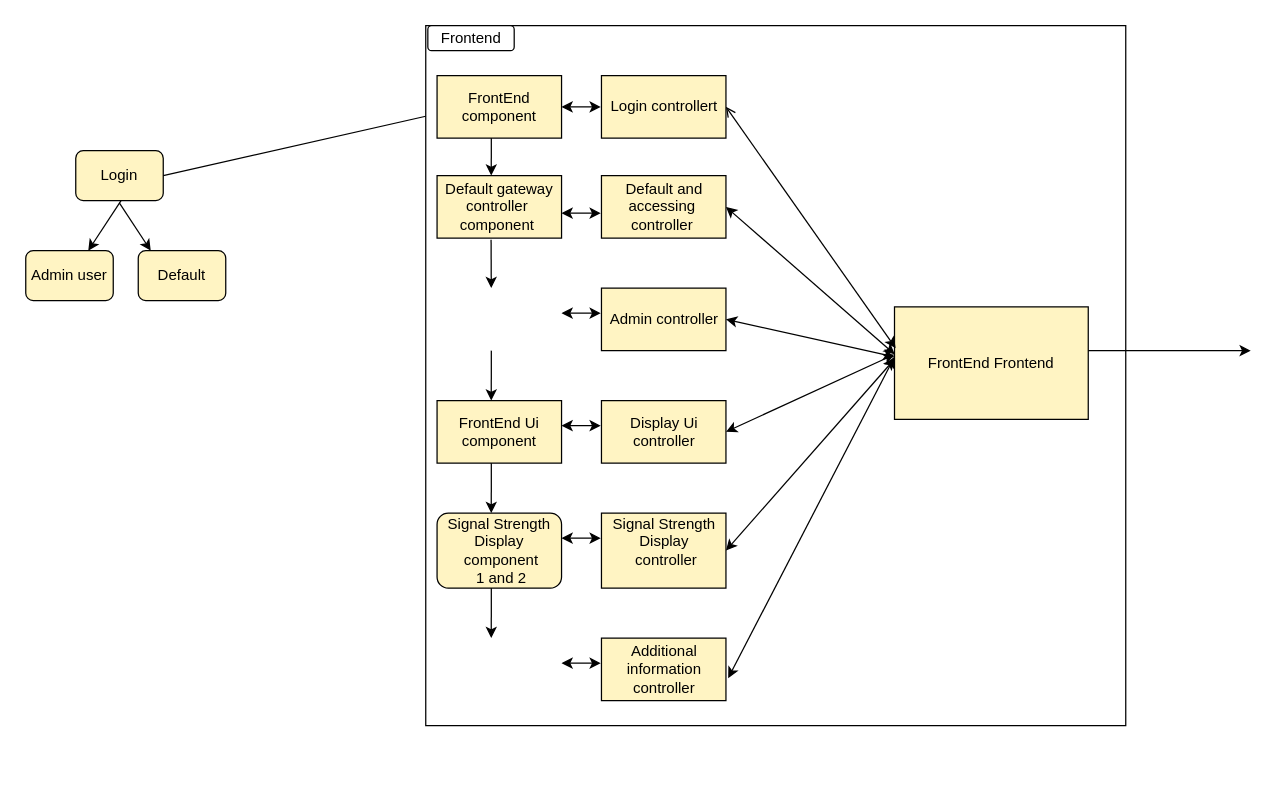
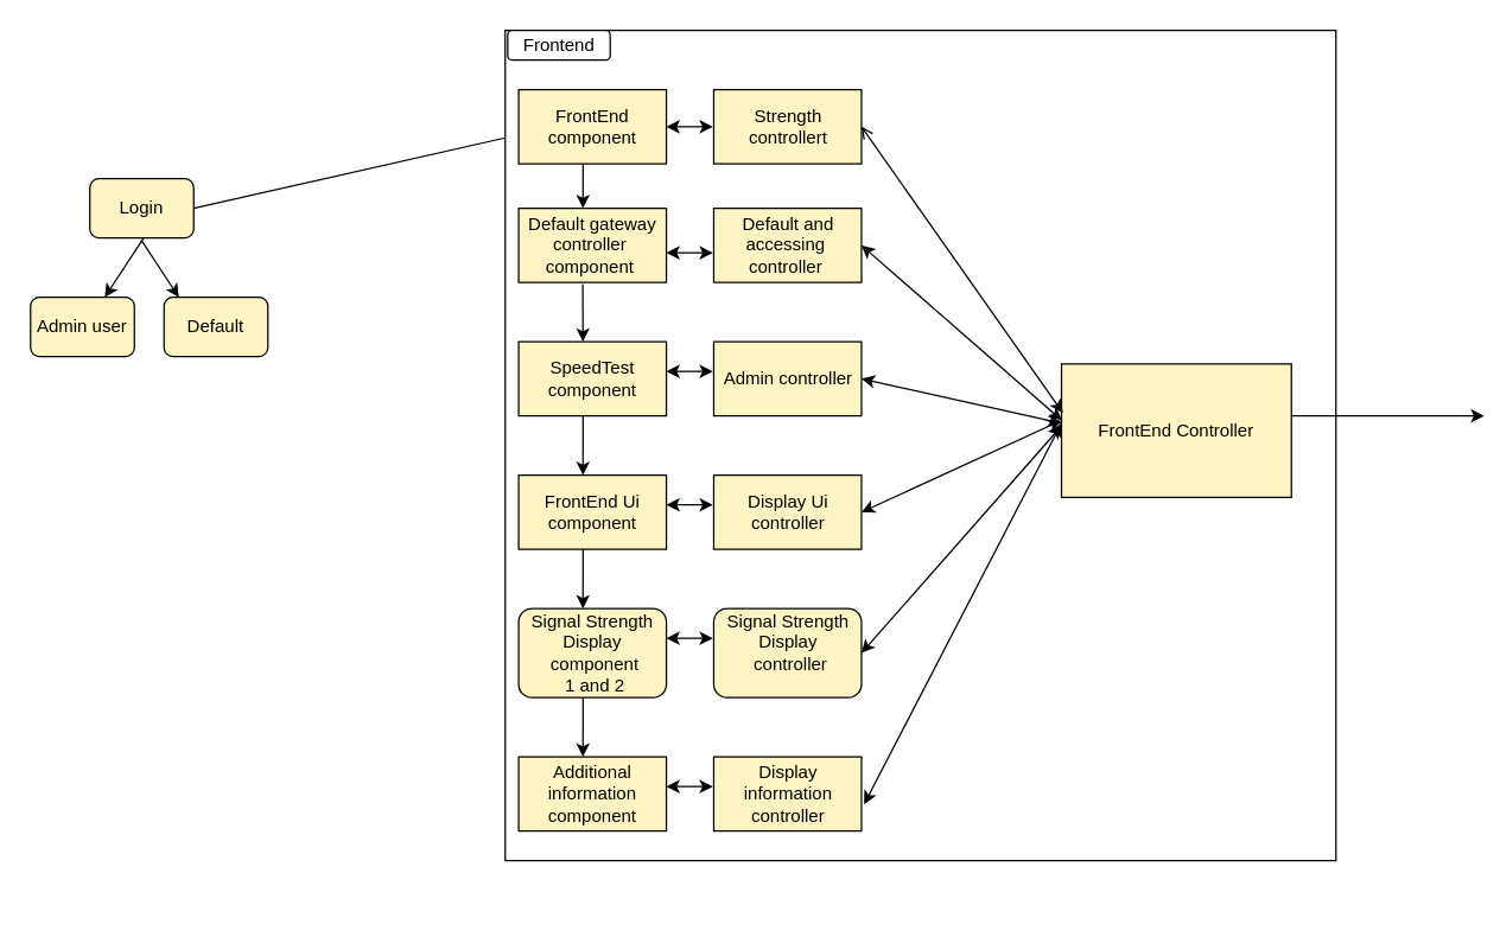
- <mxCell id="27" value="Login controllert" style="rounded=0;whiteSpace=wrap;html=1;fillColor=#FFF4C3;gradientColor=none;" vertex="1" parent="26"><mxGeometry x="9.053" y="40" width="99.587" height="50" as="geometry" /></mxCell>
+ <mxCell id="27" value="Strength controllert" style="rounded=0;whiteSpace=wrap;html=1;fillColor=#FFF4C3;gradientColor=none;" vertex="1" parent="26"><mxGeometry x="9.053" y="40" width="99.587" height="50" as="geometry" /></mxCell>
+ <mxCell id="15" value="SpeedTest component" style="rounded=0;whiteSpace=wrap;html=1;fillColor=#FFF4C3;gradientColor=none;" vertex="1" parent="12"><mxGeometry x="9.053" y="210" width="99.587" height="50" as="geometry" /></mxCell>
- <mxCell id="34" value="FrontEnd Frontend" style="rounded=0;whiteSpace=wrap;html=1;fillColor=#FFF4C3;gradientColor=none;" vertex="1" parent="33"><mxGeometry width="155" height="90" as="geometry" /></mxCell>
+ <mxCell id="34" value="FrontEnd Controller" style="rounded=0;whiteSpace=wrap;html=1;fillColor=#FFF4C3;gradientColor=none;" vertex="1" parent="33"><mxGeometry width="155" height="90" as="geometry" /></mxCell>
- <mxCell id="31" value="Signal Strength Display&lt;br&gt;&amp;nbsp;controller&lt;br&gt;&amp;nbsp;" style="rounded=0;whiteSpace=wrap;html=1;fillColor=#FFF4C3;gradientColor=none;" vertex="1" parent="26"><mxGeometry x="9.053" y="390" width="99.587" height="60" as="geometry" /></mxCell>
+ <mxCell id="31" value="Signal Strength Display&lt;br&gt;&amp;nbsp;controller&lt;br&gt;&amp;nbsp;" style="whiteSpace=wrap;html=1;fillColor=#FFF4C3;gradientColor=none;rounded=1;" vertex="1" parent="26"><mxGeometry x="9.053" y="390" width="99.587" height="60" as="geometry" /></mxCell>
+ <mxCell id="18" value="Additional information&lt;br&gt;component" style="rounded=0;whiteSpace=wrap;html=1;fillColor=#FFF4C3;gradientColor=none;" vertex="1" parent="12"><mxGeometry x="9.053" y="490" width="99.587" height="50" as="geometry" /></mxCell>
- <mxCell id="32" value="Additional information&lt;br&gt;controller" style="rounded=0;whiteSpace=wrap;html=1;fillColor=#FFF4C3;gradientColor=none;" vertex="1" parent="26"><mxGeometry x="9.053" y="490" width="99.587" height="50" as="geometry" /></mxCell>
+ <mxCell id="32" value="Display information&lt;br&gt;controller" style="rounded=0;whiteSpace=wrap;html=1;fillColor=#FFF4C3;gradientColor=none;" vertex="1" parent="26"><mxGeometry x="9.053" y="490" width="99.587" height="50" as="geometry" /></mxCell>
